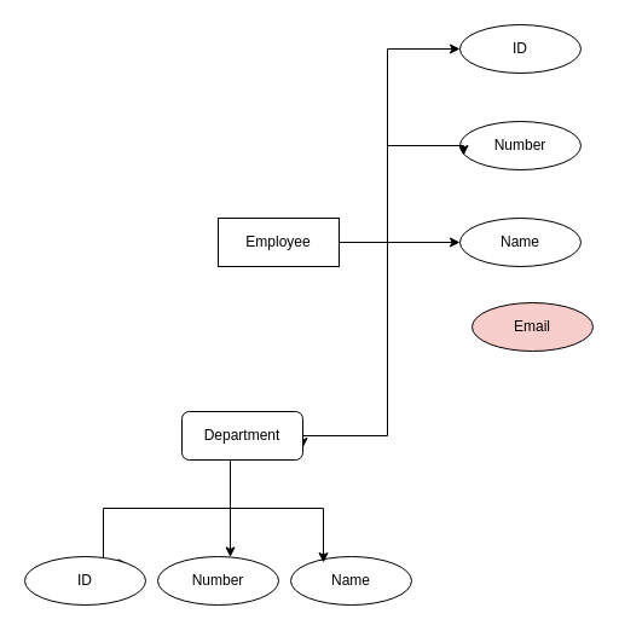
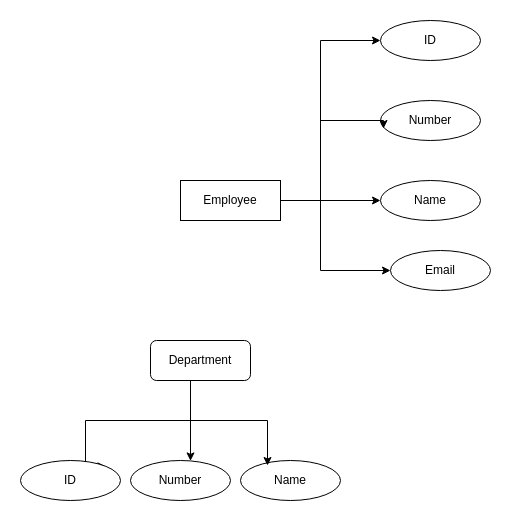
+ <mxCell id="4" style="edgeStyle=orthogonalEdgeStyle;rounded=0;orthogonalLoop=1;jettySize=auto;html=1;entryX=0;entryY=0.5;entryDx=0;entryDy=0;" edge="1" parent="1" source="6" target="10"><mxGeometry relative="1" as="geometry"><Array as="points"><mxPoint x="320" y="200" /><mxPoint x="320" y="270" /></Array></mxGeometry></mxCell>
- <mxCell id="10" value="Email" style="ellipse;whiteSpace=wrap;html=1;align=center;fillColor=#f8cecc;" vertex="1" parent="1"><mxGeometry x="390" y="250" width="100" height="40" as="geometry" /></mxCell>
+ <mxCell id="10" value="Email" style="ellipse;whiteSpace=wrap;html=1;align=center;" vertex="1" parent="1"><mxGeometry x="390" y="250" width="100" height="40" as="geometry" /></mxCell>
- <mxCell id="5" style="edgeStyle=orthogonalEdgeStyle;rounded=0;orthogonalLoop=1;jettySize=auto;html=1;entryX=1;entryY=0.75;entryDx=0;entryDy=0;" edge="1" parent="1" source="6" target="9"><mxGeometry relative="1" as="geometry"><Array as="points"><mxPoint x="320" y="200" /><mxPoint x="320" y="360" /><mxPoint x="250" y="360" /></Array></mxGeometry></mxCell>
